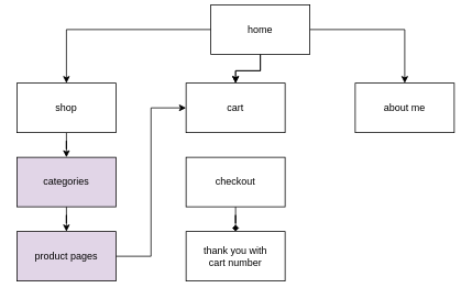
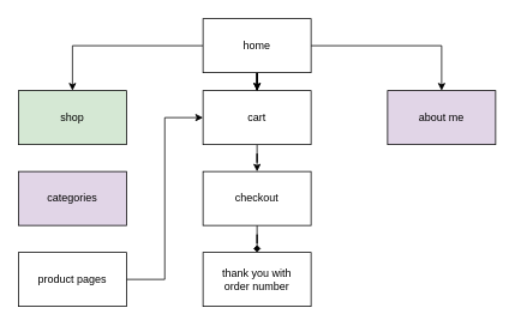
- <mxCell id="6" value="home" style="rounded=0;whiteSpace=wrap;html=1;" vertex="1" parent="1"><mxGeometry x="255" y="5" width="120" height="60" as="geometry" /></mxCell>
+ <mxCell id="6" value="home" style="rounded=0;whiteSpace=wrap;html=1;" vertex="1" parent="1"><mxGeometry x="225" y="20" width="120" height="60" as="geometry" /></mxCell>
- <mxCell id="8" value="shop" style="whiteSpace=wrap;html=1;rounded=0;" vertex="1" parent="1"><mxGeometry x="20" y="100" width="120" height="60" as="geometry" /></mxCell>
+ <mxCell id="8" value="shop" style="whiteSpace=wrap;html=1;rounded=0;fillColor=#d5e8d4;" vertex="1" parent="1"><mxGeometry x="20" y="100" width="120" height="60" as="geometry" /></mxCell>
- <mxCell id="9" value="about me" style="whiteSpace=wrap;html=1;rounded=0;" vertex="1" parent="1"><mxGeometry x="430" y="100" width="120" height="60" as="geometry" /></mxCell>
+ <mxCell id="9" value="about me" style="whiteSpace=wrap;html=1;rounded=0;fillColor=#e1d5e7;" vertex="1" parent="1"><mxGeometry x="430" y="100" width="120" height="60" as="geometry" /></mxCell>
+ <mxCell id="10" value="" style="edgeStyle=orthogonalEdgeStyle;rounded=0;orthogonalLoop=1;jettySize=auto;html=1;" edge="1" parent="1" source="11" target="17"><mxGeometry relative="1" as="geometry" /></mxCell>
- <mxCell id="7" value="" style="edgeStyle=orthogonalEdgeStyle;rounded=0;orthogonalLoop=1;jettySize=auto;html=1;" edge="1" parent="1" source="8" target="13"><mxGeometry relative="1" as="geometry" /></mxCell>
- <mxCell id="12" value="" style="edgeStyle=orthogonalEdgeStyle;rounded=0;orthogonalLoop=1;jettySize=auto;html=1;" edge="1" parent="1" source="13" target="15"><mxGeometry relative="1" as="geometry" /></mxCell>
- <mxCell id="15" value="product pages" style="whiteSpace=wrap;html=1;rounded=0;fillColor=#e1d5e7;" vertex="1" parent="1"><mxGeometry x="20" y="280" width="120" height="60" as="geometry" /></mxCell>
+ <mxCell id="15" value="product pages" style="whiteSpace=wrap;html=1;rounded=0;" vertex="1" parent="1"><mxGeometry x="20" y="280" width="120" height="60" as="geometry" /></mxCell>
- <mxCell id="18" value="thank you with&lt;div&gt;cart number&lt;/div&gt;" style="whiteSpace=wrap;html=1;rounded=0;" vertex="1" parent="1"><mxGeometry x="225" y="280" width="120" height="60" as="geometry" /></mxCell>
+ <mxCell id="18" value="thank you with&lt;div&gt;order number&lt;/div&gt;" style="whiteSpace=wrap;html=1;rounded=0;" vertex="1" parent="1"><mxGeometry x="225" y="280" width="120" height="60" as="geometry" /></mxCell>
